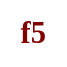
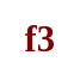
- <mxCell id="3" value="&lt;span style=&quot;color: rgb(128, 2, 0); font-family: &amp;quot;Ubuntu Mono&amp;quot;; font-size: 51px; font-weight: 700; text-wrap: wrap;&quot;&gt;f&lt;/span&gt;&lt;font style=&quot;color: rgb(128, 2, 0); font-family: &amp;quot;Ubuntu Mono&amp;quot;; font-size: 51px; font-weight: 700; text-wrap: wrap;&quot;&gt;5&lt;/font&gt;" style="text;html=1;align=center;verticalAlign=middle;resizable=0;points=[];autosize=1;strokeColor=none;fillColor=none;labelBackgroundColor=none;" vertex="1" parent="1"><mxGeometry x="20" y="20" width="70" height="70" as="geometry" /></mxCell>
+ <mxCell id="3" value="&lt;span style=&quot;color: rgb(128, 2, 0); font-family: &amp;quot;Ubuntu Mono&amp;quot;; font-size: 51px; font-weight: 700; text-wrap: wrap;&quot;&gt;f&lt;/span&gt;&lt;font style=&quot;color: rgb(128, 2, 0); font-family: &amp;quot;Ubuntu Mono&amp;quot;; font-size: 51px; font-weight: 700; text-wrap: wrap;&quot;&gt;3&lt;/font&gt;" style="text;html=1;align=center;verticalAlign=middle;resizable=0;points=[];autosize=1;strokeColor=none;fillColor=none;labelBackgroundColor=none;" vertex="1" parent="1"><mxGeometry x="20" y="20" width="70" height="70" as="geometry" /></mxCell>
